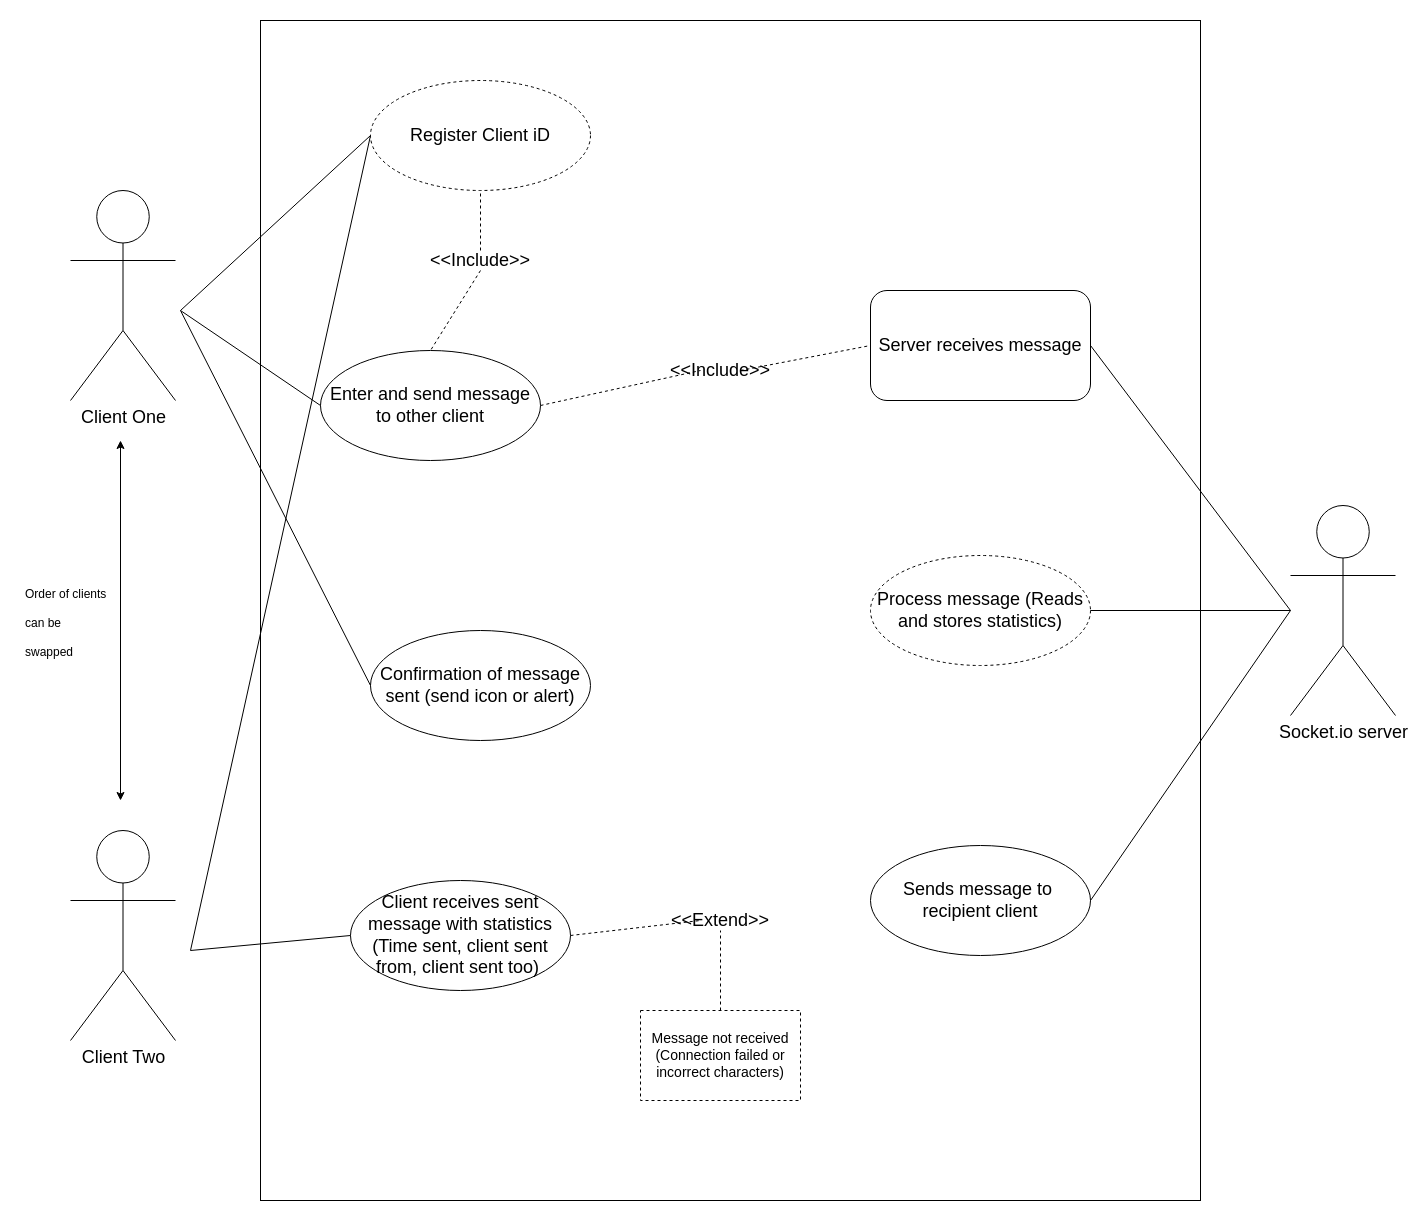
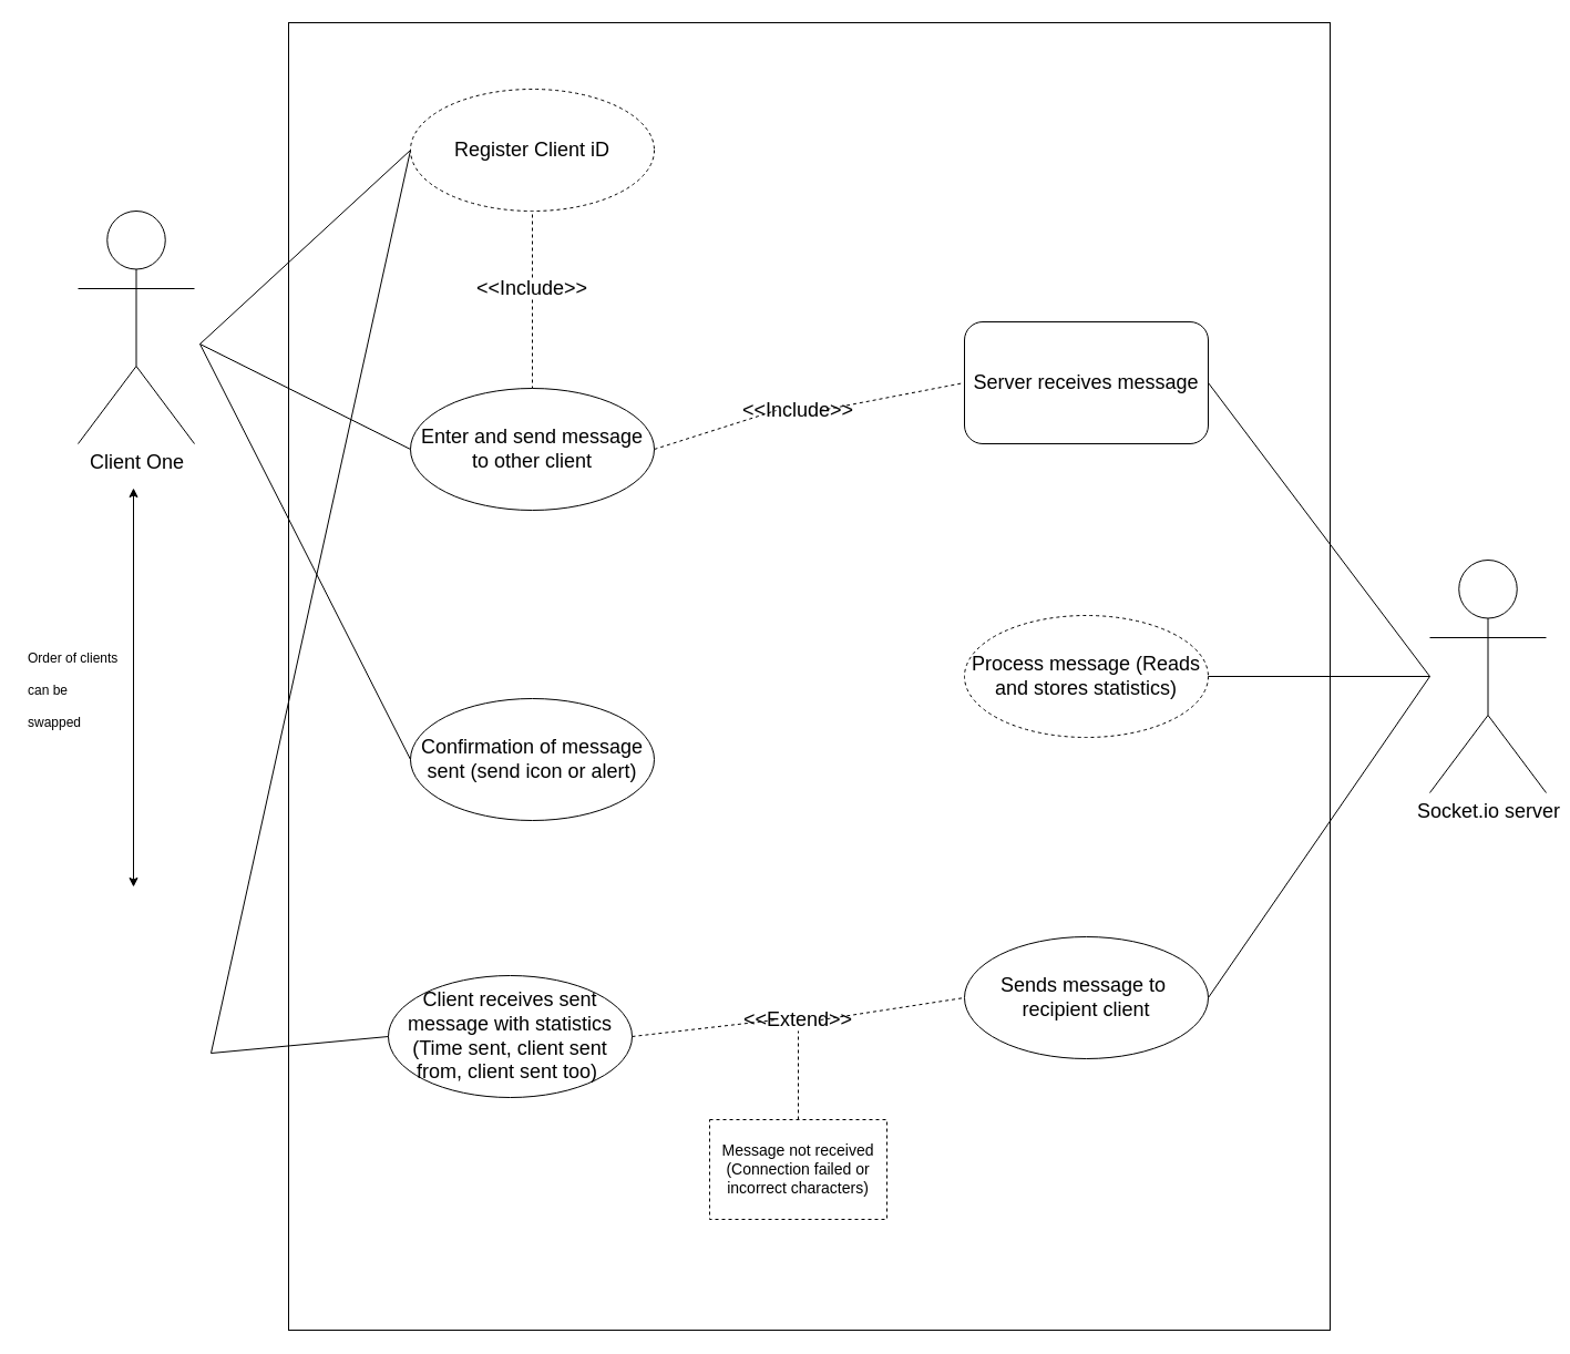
- <mxCell id="10" value="&lt;span style=&quot;font-size: 18px&quot;&gt;Enter and send message to other client&lt;/span&gt;" style="ellipse;whiteSpace=wrap;html=1;fillColor=none;" parent="1" vertex="1"><mxGeometry x="320" y="350" width="220" height="110" as="geometry" /></mxCell>
+ <mxCell id="10" value="&lt;span style=&quot;font-size: 18px&quot;&gt;Enter and send message to other client&lt;/span&gt;" style="ellipse;whiteSpace=wrap;html=1;fillColor=none;" parent="1" vertex="1"><mxGeometry x="370" y="350" width="220" height="110" as="geometry" /></mxCell>
+ <mxCell id="21" value="" style="endArrow=none;dashed=1;html=1;exitX=1;exitY=0.5;exitDx=0;exitDy=0;entryX=0;entryY=0.5;entryDx=0;entryDy=0;" parent="1" source="25" target="17" edge="1"><mxGeometry width="50" height="50" relative="1" as="geometry"><mxPoint x="590" y="545" as="sourcePoint" /><mxPoint x="880" y="445" as="targetPoint" /></mxGeometry></mxCell>
- <mxCell id="4" value="&lt;font style=&quot;font-size: 18px&quot;&gt;Client Two&lt;/font&gt;" style="shape=umlActor;verticalLabelPosition=bottom;verticalAlign=top;html=1;outlineConnect=0;" parent="1" vertex="1"><mxGeometry x="70" y="830" width="105" height="210" as="geometry" /></mxCell>
